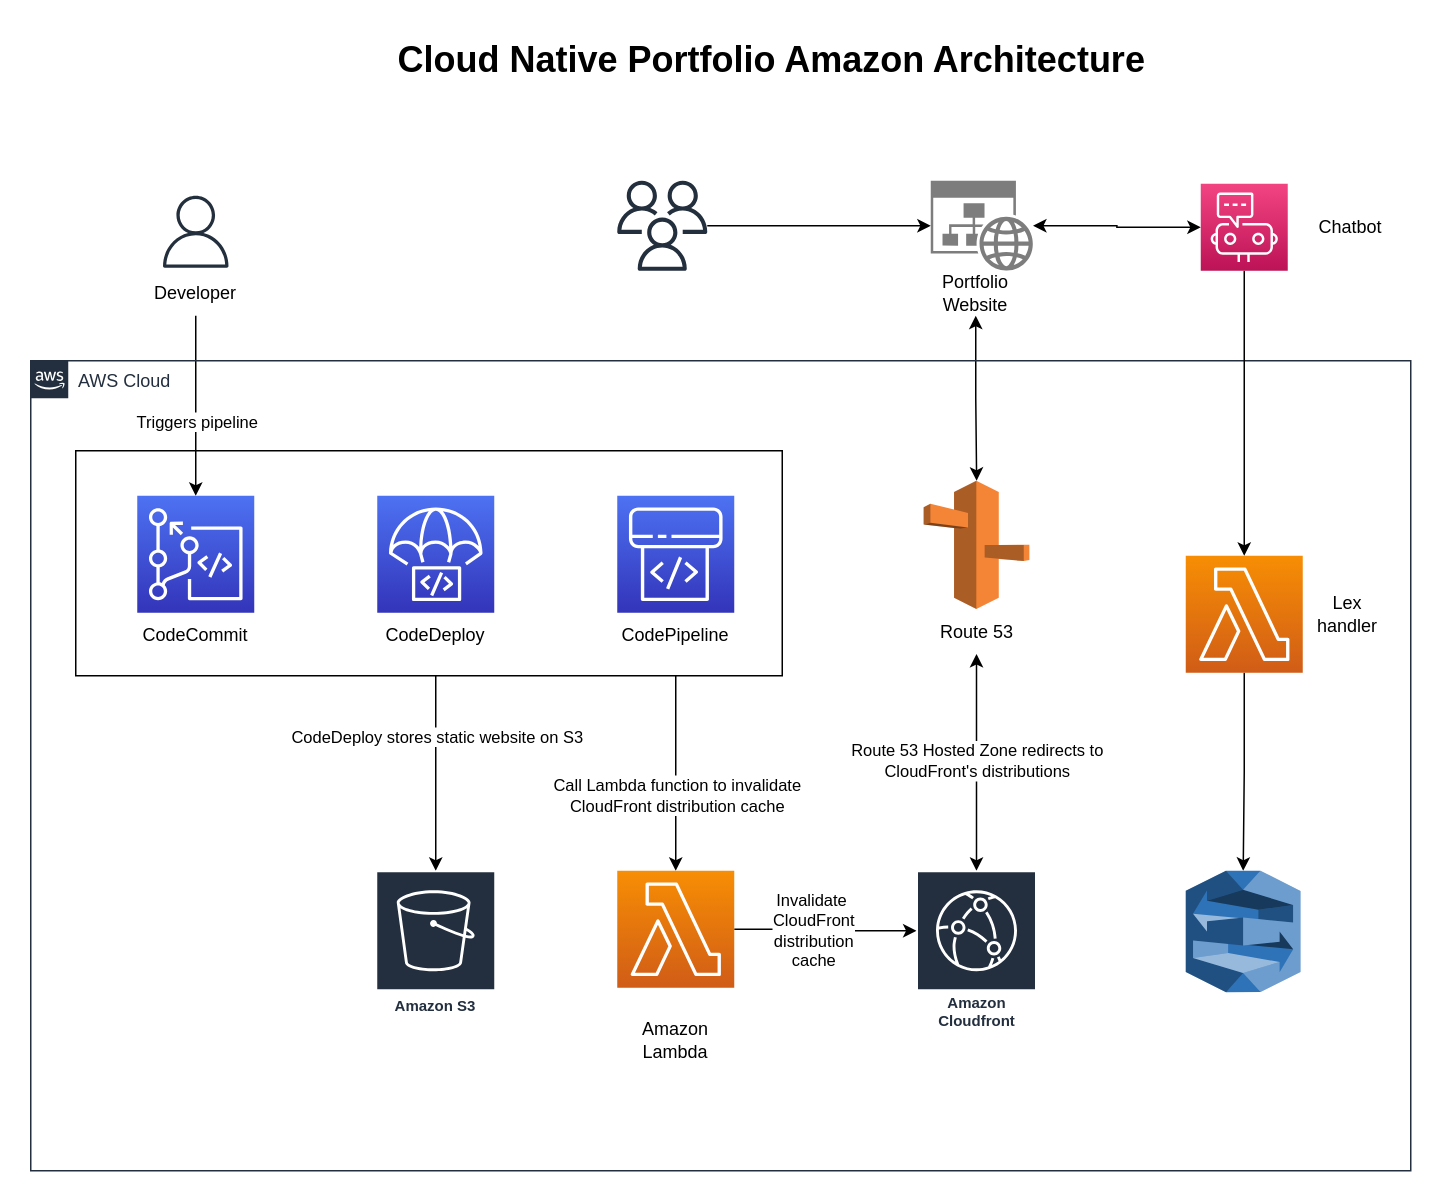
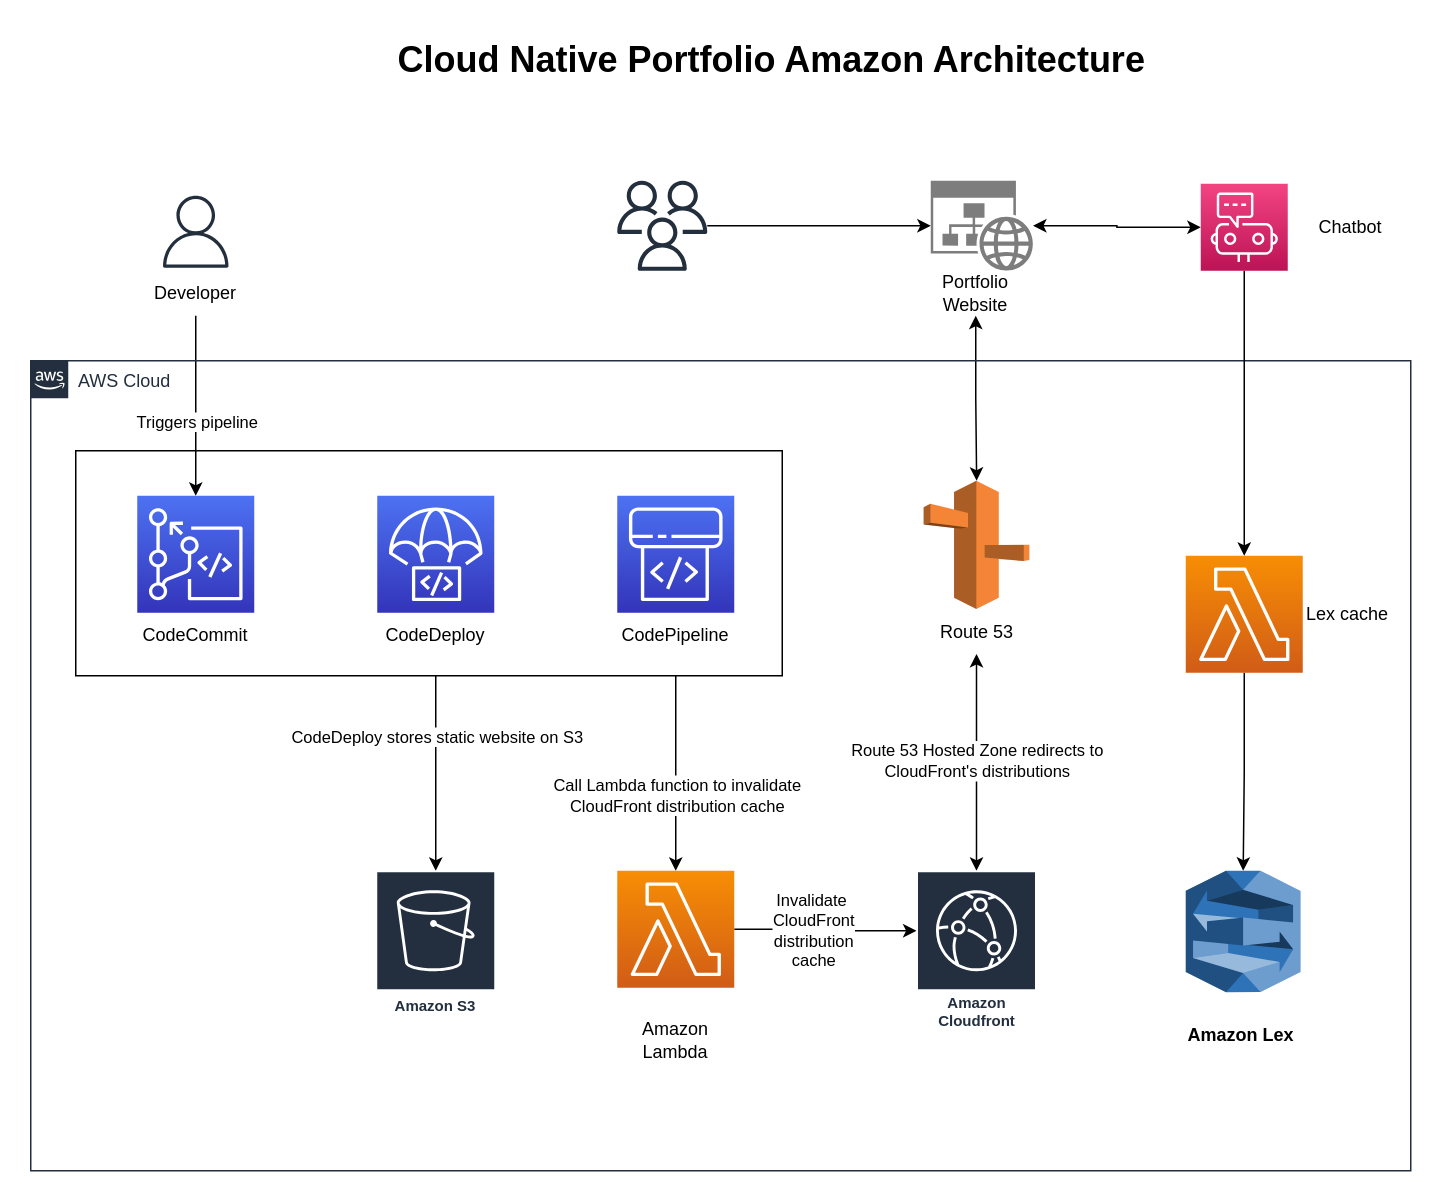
- <mxCell id="51" value="Lex handler" style="text;html=1;strokeColor=none;fillColor=none;align=center;verticalAlign=middle;whiteSpace=wrap;rounded=0;" vertex="1" parent="49"><mxGeometry x="78" y="24" width="60" height="30" as="geometry" /></mxCell>
+ <mxCell id="51" value="Lex cache" style="text;html=1;strokeColor=none;fillColor=none;align=center;verticalAlign=middle;whiteSpace=wrap;rounded=0;" vertex="1" parent="49"><mxGeometry x="78" y="24" width="60" height="30" as="geometry" /></mxCell>
+ <mxCell id="48" value="Amazon Lex" style="text;html=1;strokeColor=none;fillColor=none;align=center;verticalAlign=middle;whiteSpace=wrap;rounded=0;fontStyle=1" vertex="1" parent="46"><mxGeometry y="95" width="82" height="30" as="geometry" /></mxCell>
